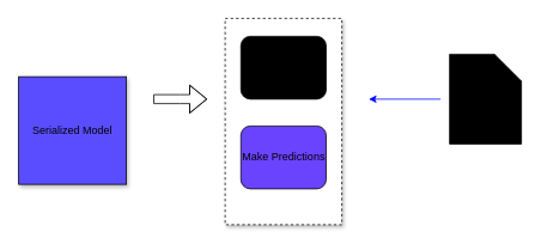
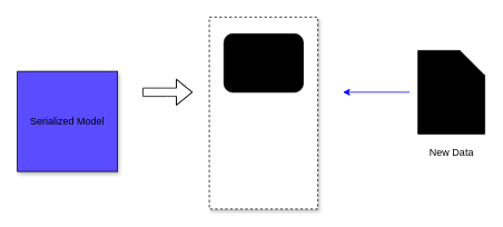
- <mxCell id="6" value="Make Predictions" style="rounded=1;whiteSpace=wrap;html=1;fillColor=#6A43FF;" vertex="1" parent="1"><mxGeometry x="267.5" y="140" width="95" height="70" as="geometry" /></mxCell>
+ <mxCell id="9" value="New Data" style="text;html=1;align=center;verticalAlign=middle;resizable=0;points=[];autosize=1;strokeColor=none;fillColor=none;" vertex="1" parent="1"><mxGeometry x="500" y="168" width="80" height="30" as="geometry" /></mxCell>
